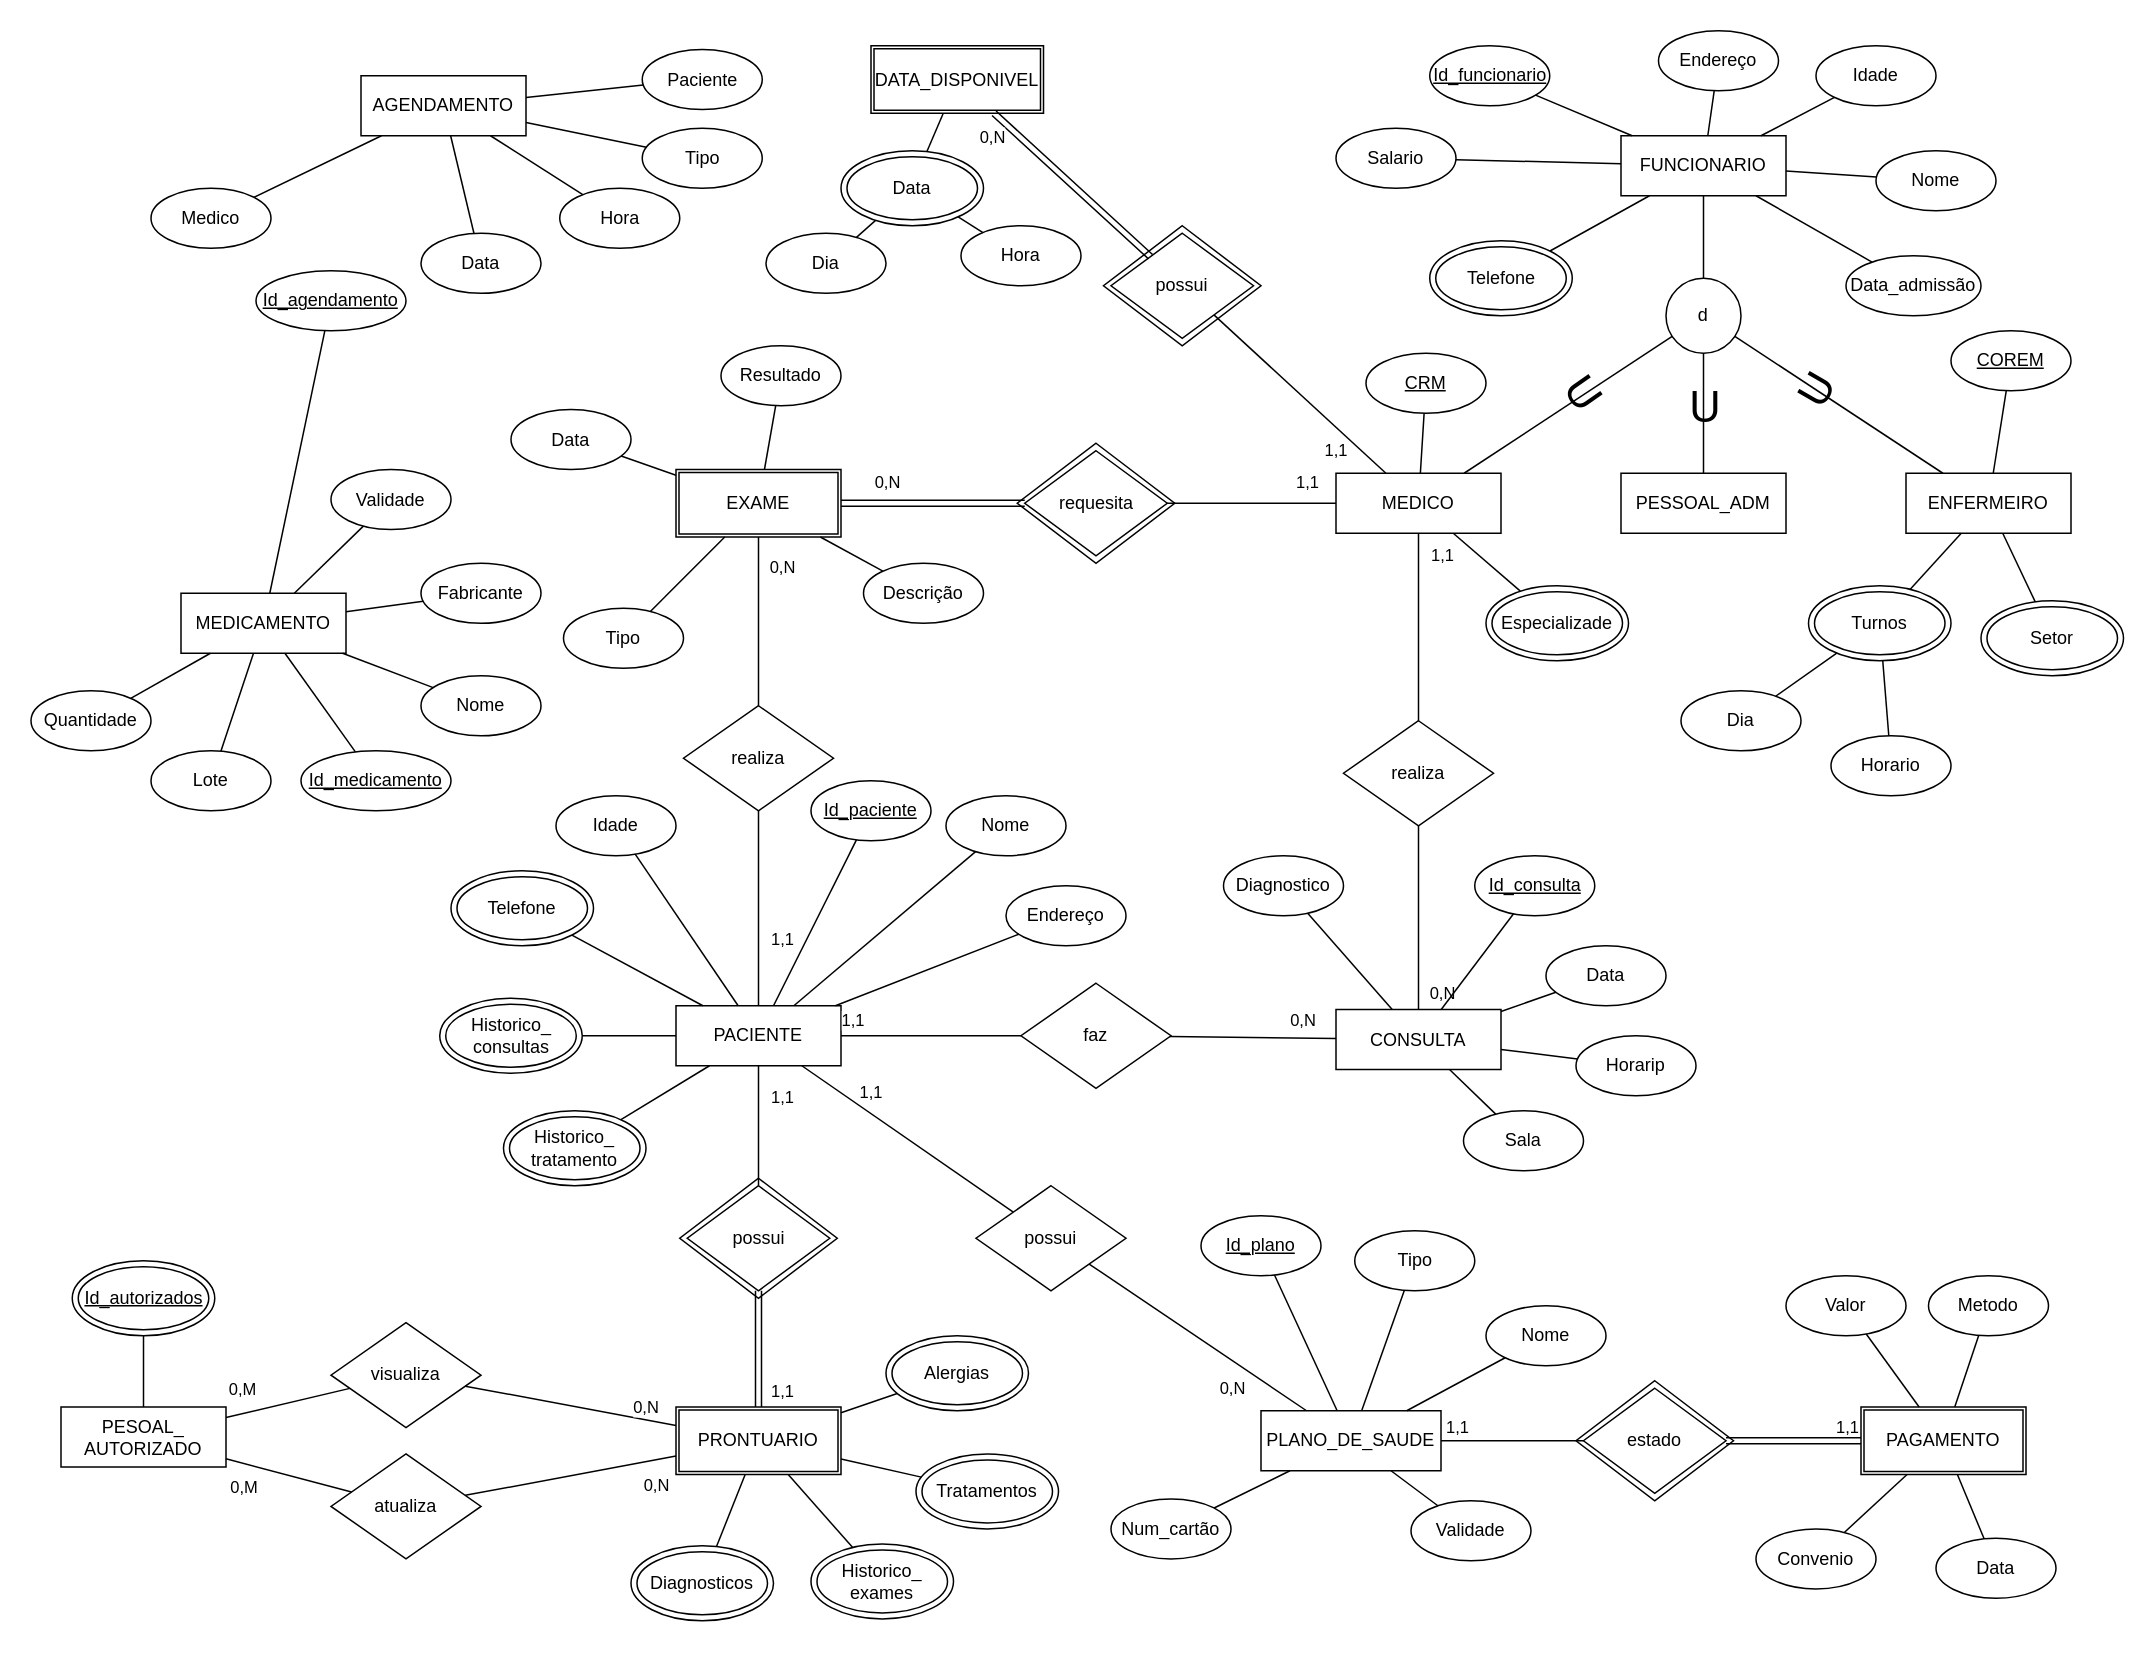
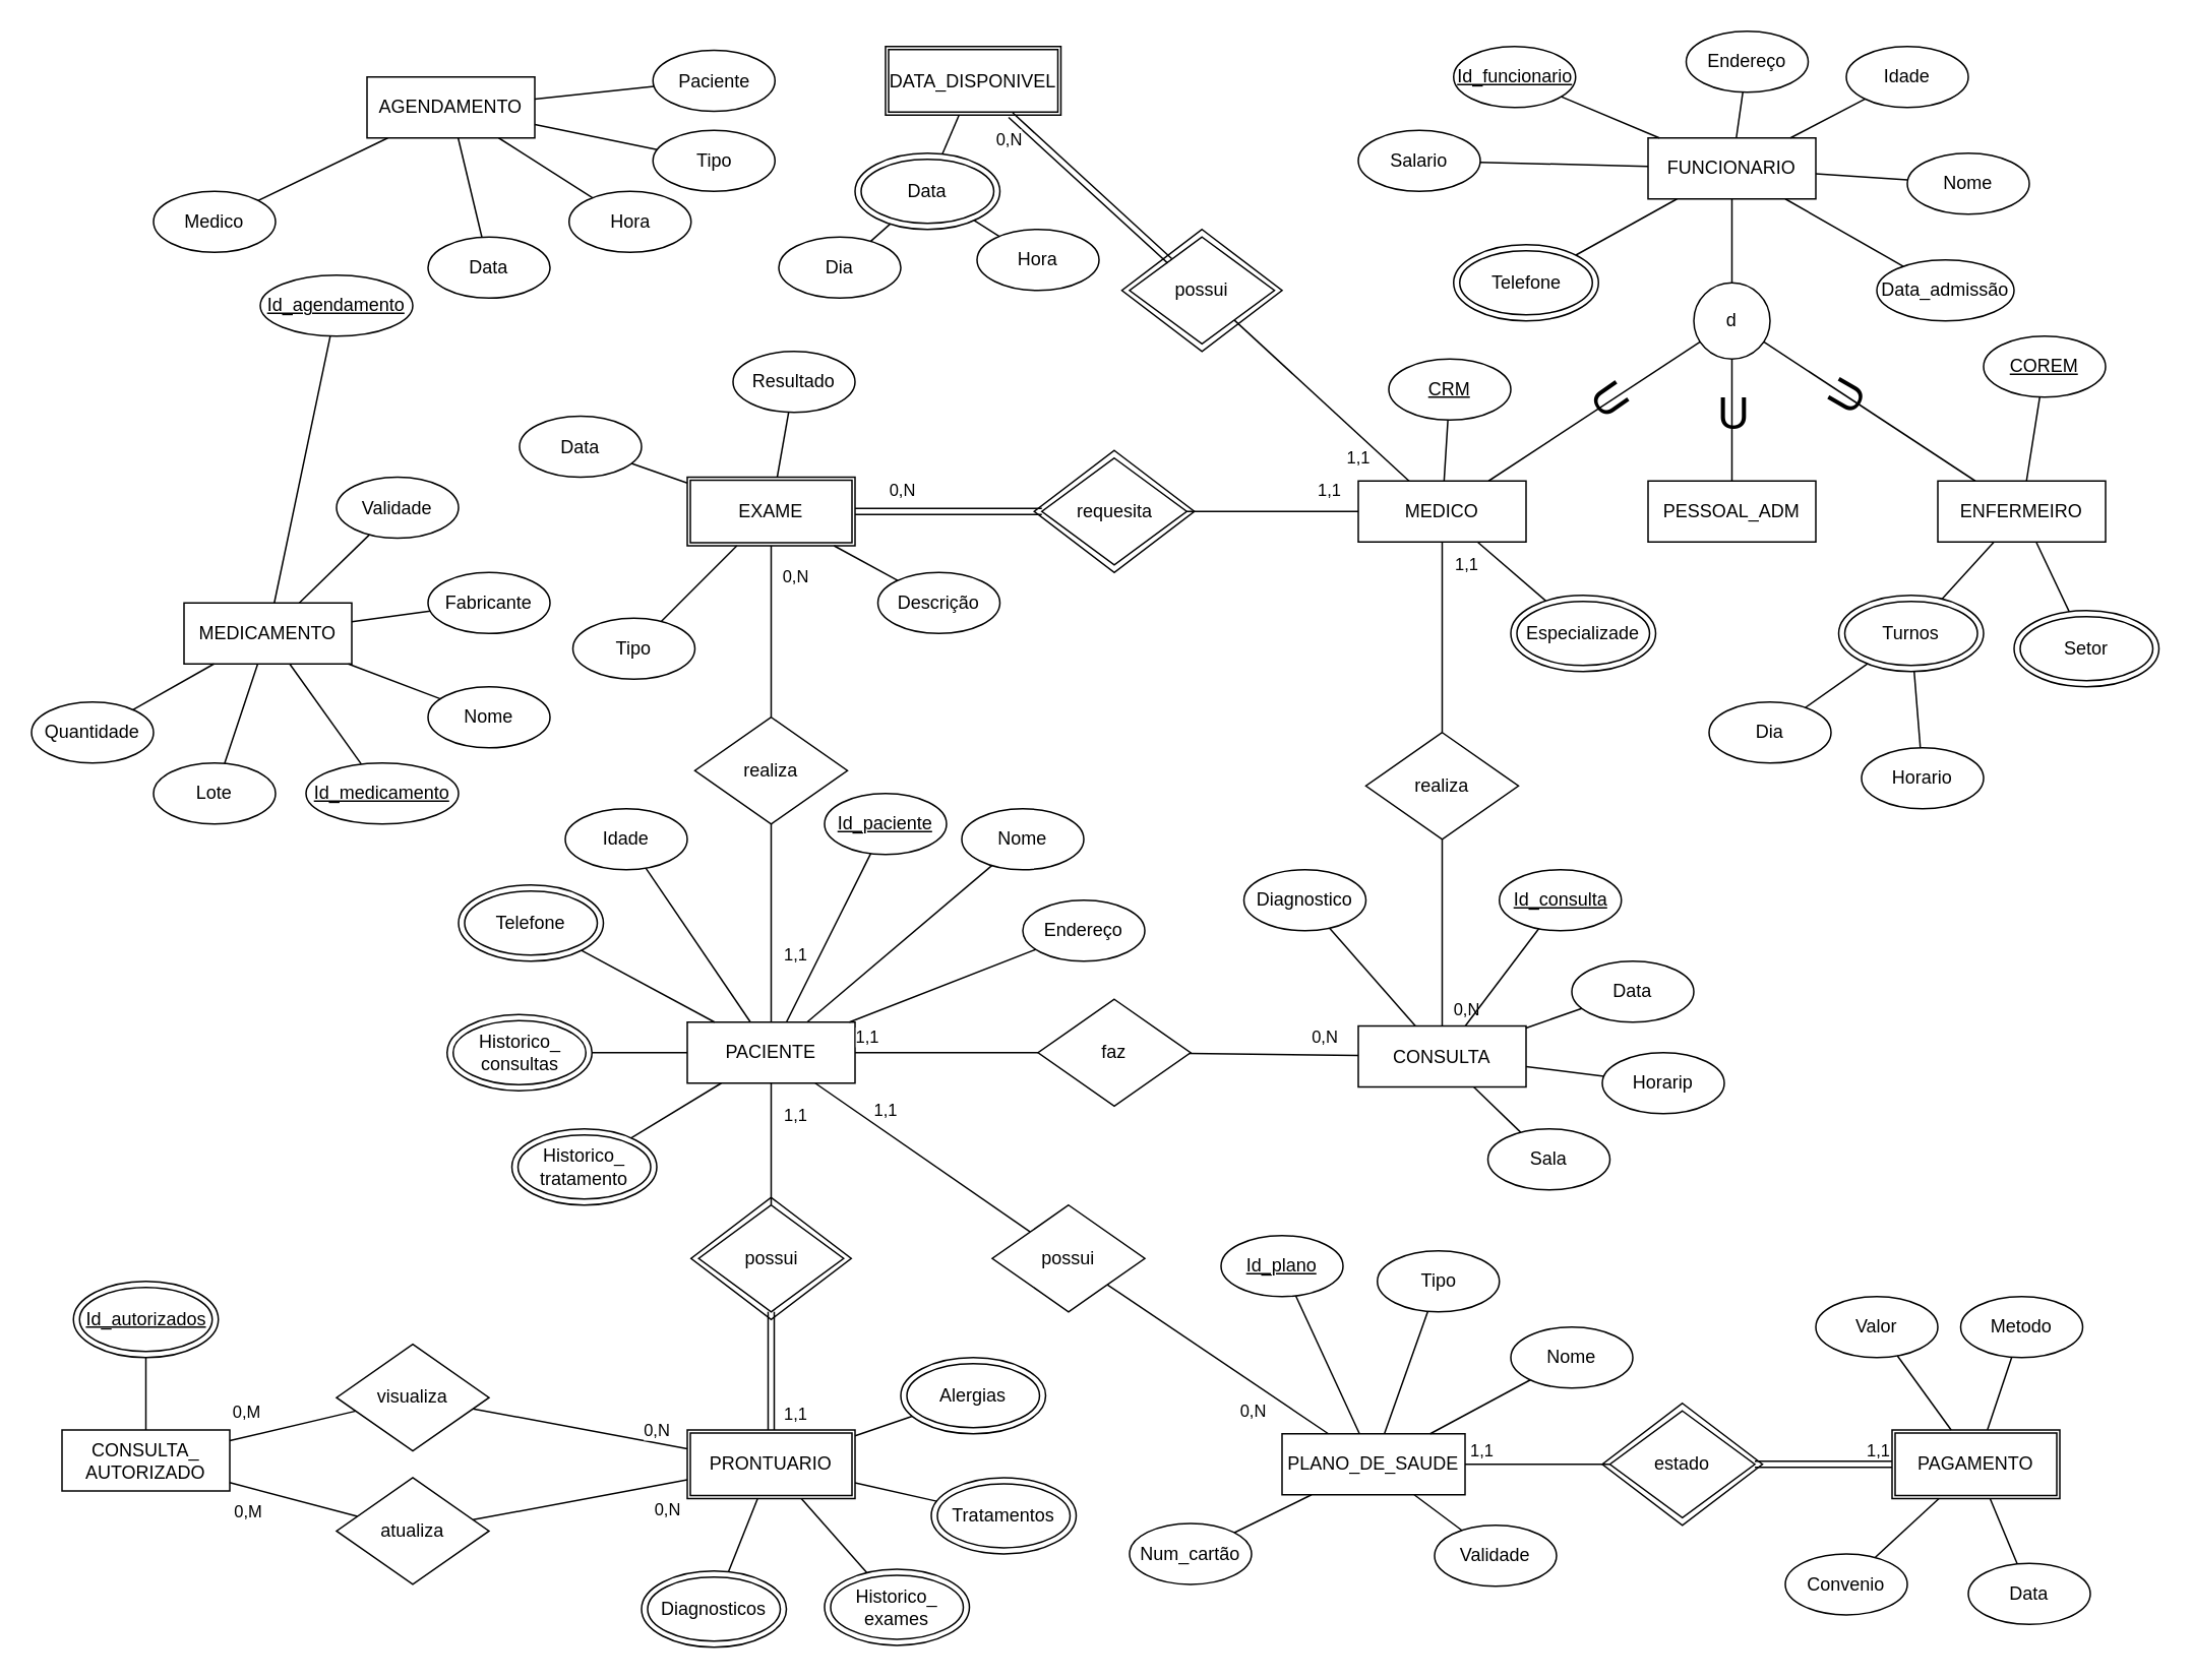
- <mxCell id="32" value="PESOAL_&lt;br&gt;AUTORIZADO" style="rounded=0;whiteSpace=wrap;html=1;" parent="1" vertex="1"><mxGeometry x="40" y="937.5" width="110" height="40" as="geometry" /></mxCell>
+ <mxCell id="32" value="CONSULTA_&lt;br&gt;AUTORIZADO" style="rounded=0;whiteSpace=wrap;html=1;" parent="1" vertex="1"><mxGeometry x="40" y="937.5" width="110" height="40" as="geometry" /></mxCell>
